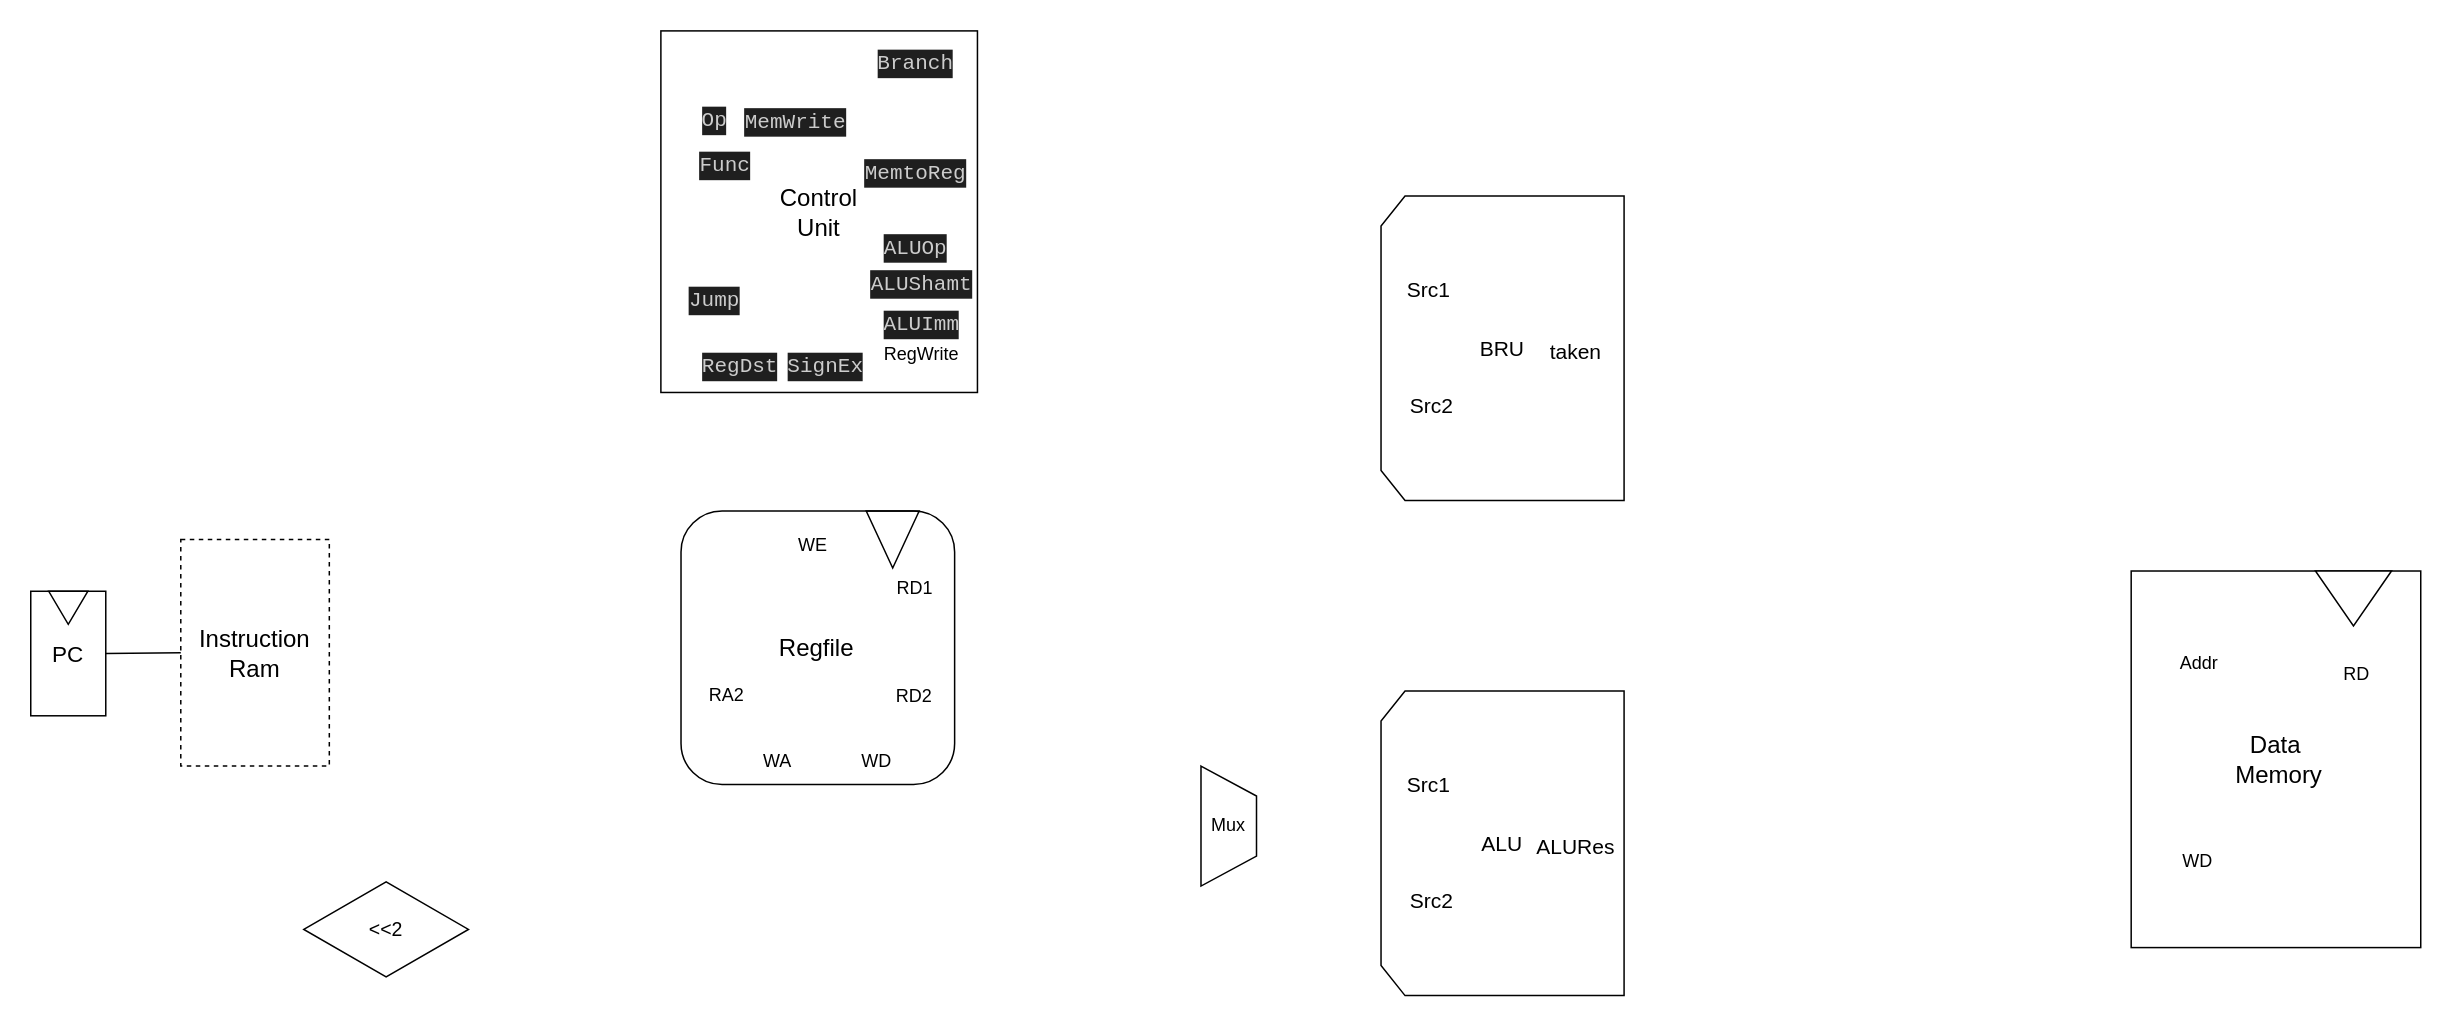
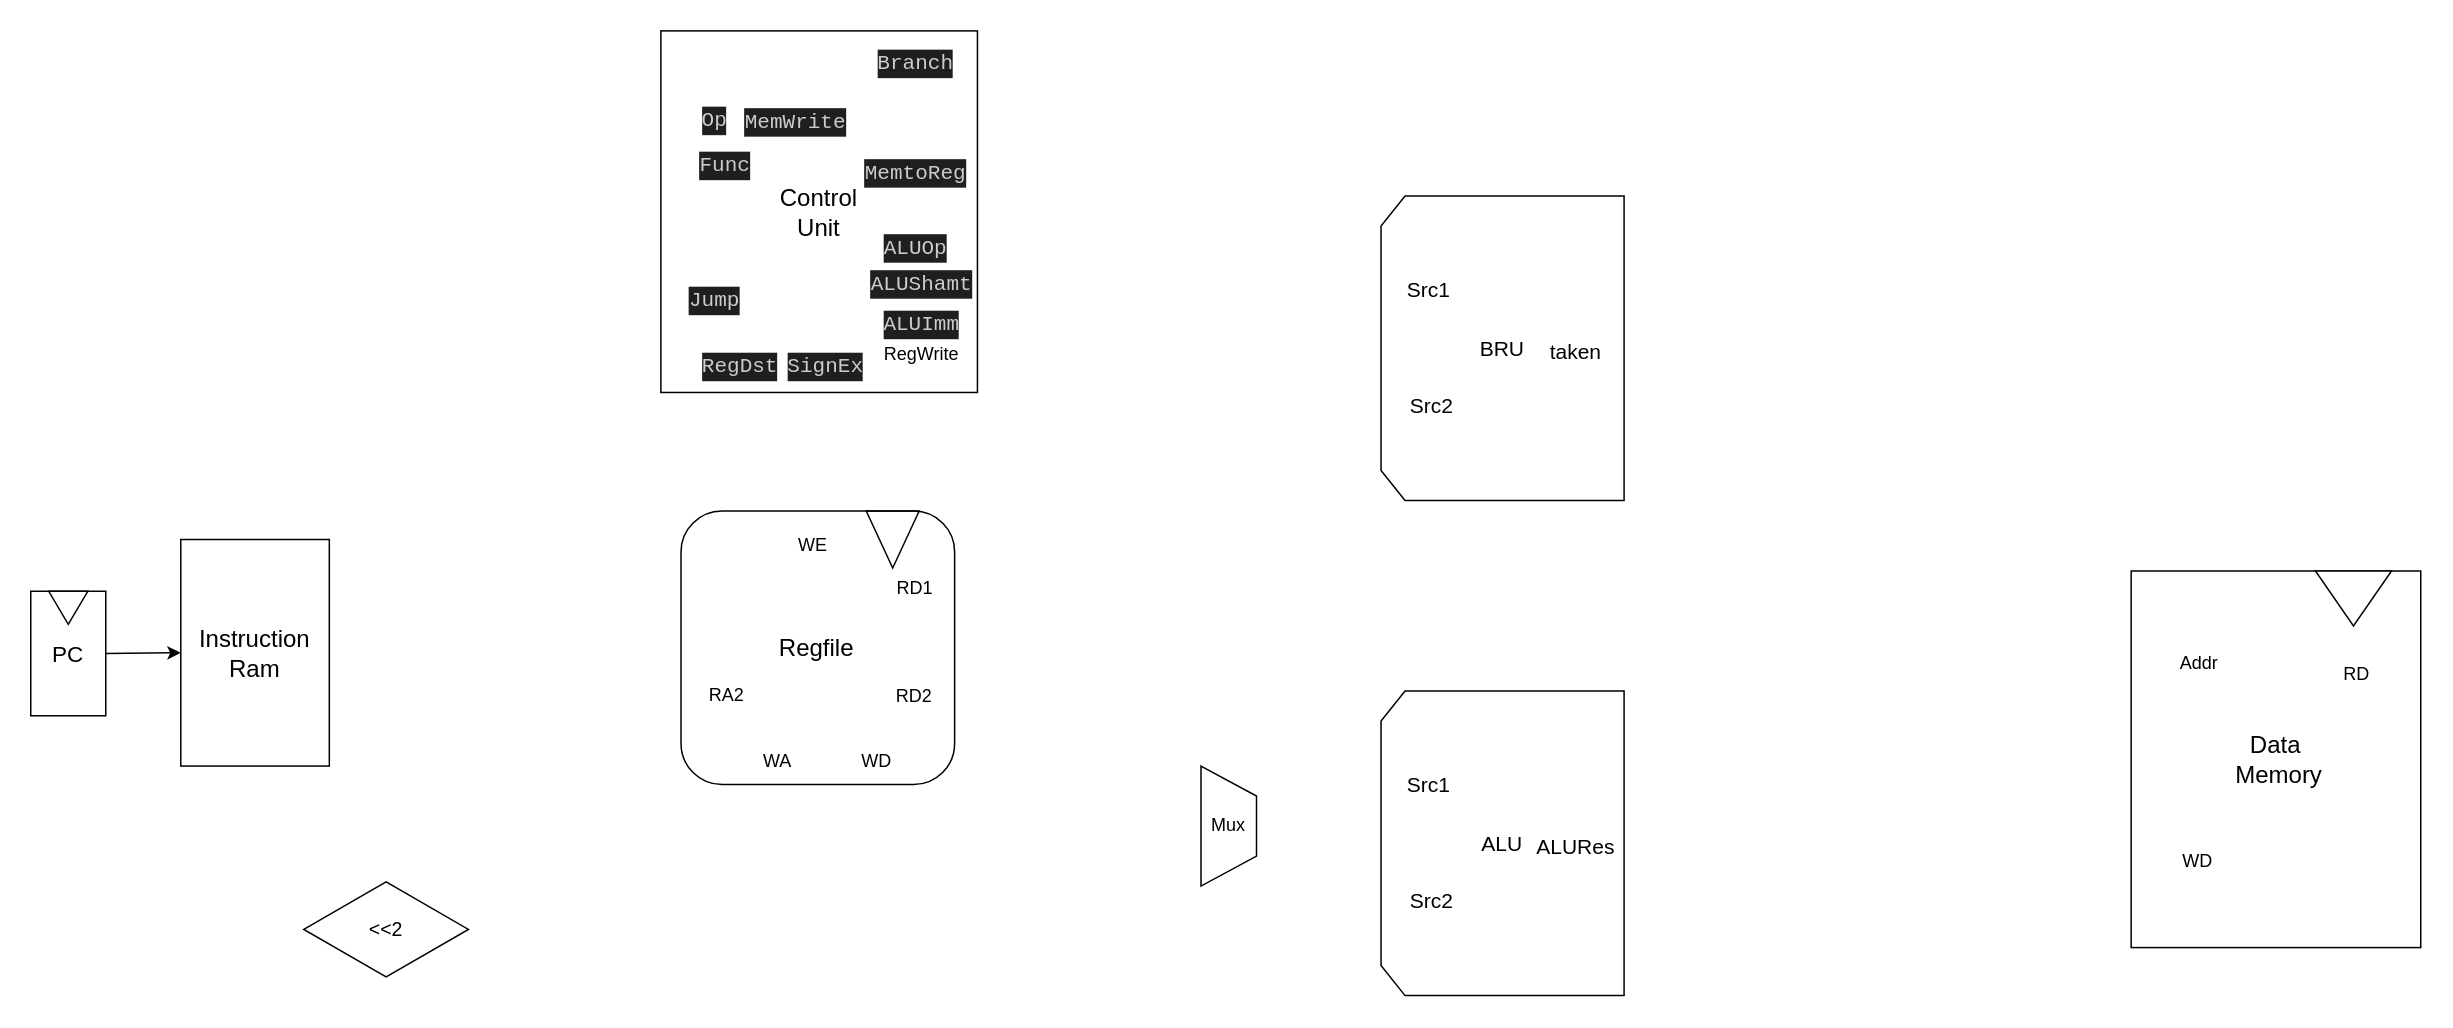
- <mxCell id="49" style="edgeStyle=none;html=1;exitX=1;exitY=0.5;exitDx=0;exitDy=0;entryX=0;entryY=0.5;entryDx=0;entryDy=0;entryPerimeter=0;endArrow=none;" edge="1" parent="1" source="13" target="26"><mxGeometry relative="1" as="geometry" /></mxCell>
+ <mxCell id="49" style="edgeStyle=none;html=1;exitX=1;exitY=0.5;exitDx=0;exitDy=0;entryX=0;entryY=0.5;entryDx=0;entryDy=0;entryPerimeter=0;" edge="1" parent="1" source="13" target="26"><mxGeometry relative="1" as="geometry" /></mxCell>
- <mxCell id="26" value="Instruction Ram" style="rounded=0;whiteSpace=wrap;html=1;shadow=0;glass=0;hachureGap=4;fontFamily=Helvetica;fontSize=16;fillColor=default;gradientColor=none;points=[[0,0,0,0,0],[0,0.25,0,0,0],[0,0.5,0,0,0],[0,0.75,0,0,0],[0,1,0,0,0],[0.25,0,0,0,0],[0.25,1,0,0,0],[0.5,0,0,0,0],[0.5,1,0,0,0],[0.75,0,0,0,0],[0.75,1,0,0,0],[1,0,0,0,0],[1,0.09,0,0,0],[1,0.19,0,0,0],[1,0.28,0,0,0],[1,0.39,0,0,0],[1,0.5,0,0,0],[1,0.61,0,0,0],[1,0.7,0,0,0],[1,0.82,0,0,0],[1,0.9,0,0,0],[1,1,0,0,0]];dashed=1;" parent="1" vertex="1"><mxGeometry x="120" y="359" width="99" height="151" as="geometry" /></mxCell>
+ <mxCell id="26" value="Instruction Ram" style="rounded=0;whiteSpace=wrap;html=1;shadow=0;glass=0;hachureGap=4;fontFamily=Helvetica;fontSize=16;fillColor=default;gradientColor=none;points=[[0,0,0,0,0],[0,0.25,0,0,0],[0,0.5,0,0,0],[0,0.75,0,0,0],[0,1,0,0,0],[0.25,0,0,0,0],[0.25,1,0,0,0],[0.5,0,0,0,0],[0.5,1,0,0,0],[0.75,0,0,0,0],[0.75,1,0,0,0],[1,0,0,0,0],[1,0.09,0,0,0],[1,0.19,0,0,0],[1,0.28,0,0,0],[1,0.39,0,0,0],[1,0.5,0,0,0],[1,0.61,0,0,0],[1,0.7,0,0,0],[1,0.82,0,0,0],[1,0.9,0,0,0],[1,1,0,0,0]];" parent="1" vertex="1"><mxGeometry x="120" y="359" width="99" height="151" as="geometry" /></mxCell>
